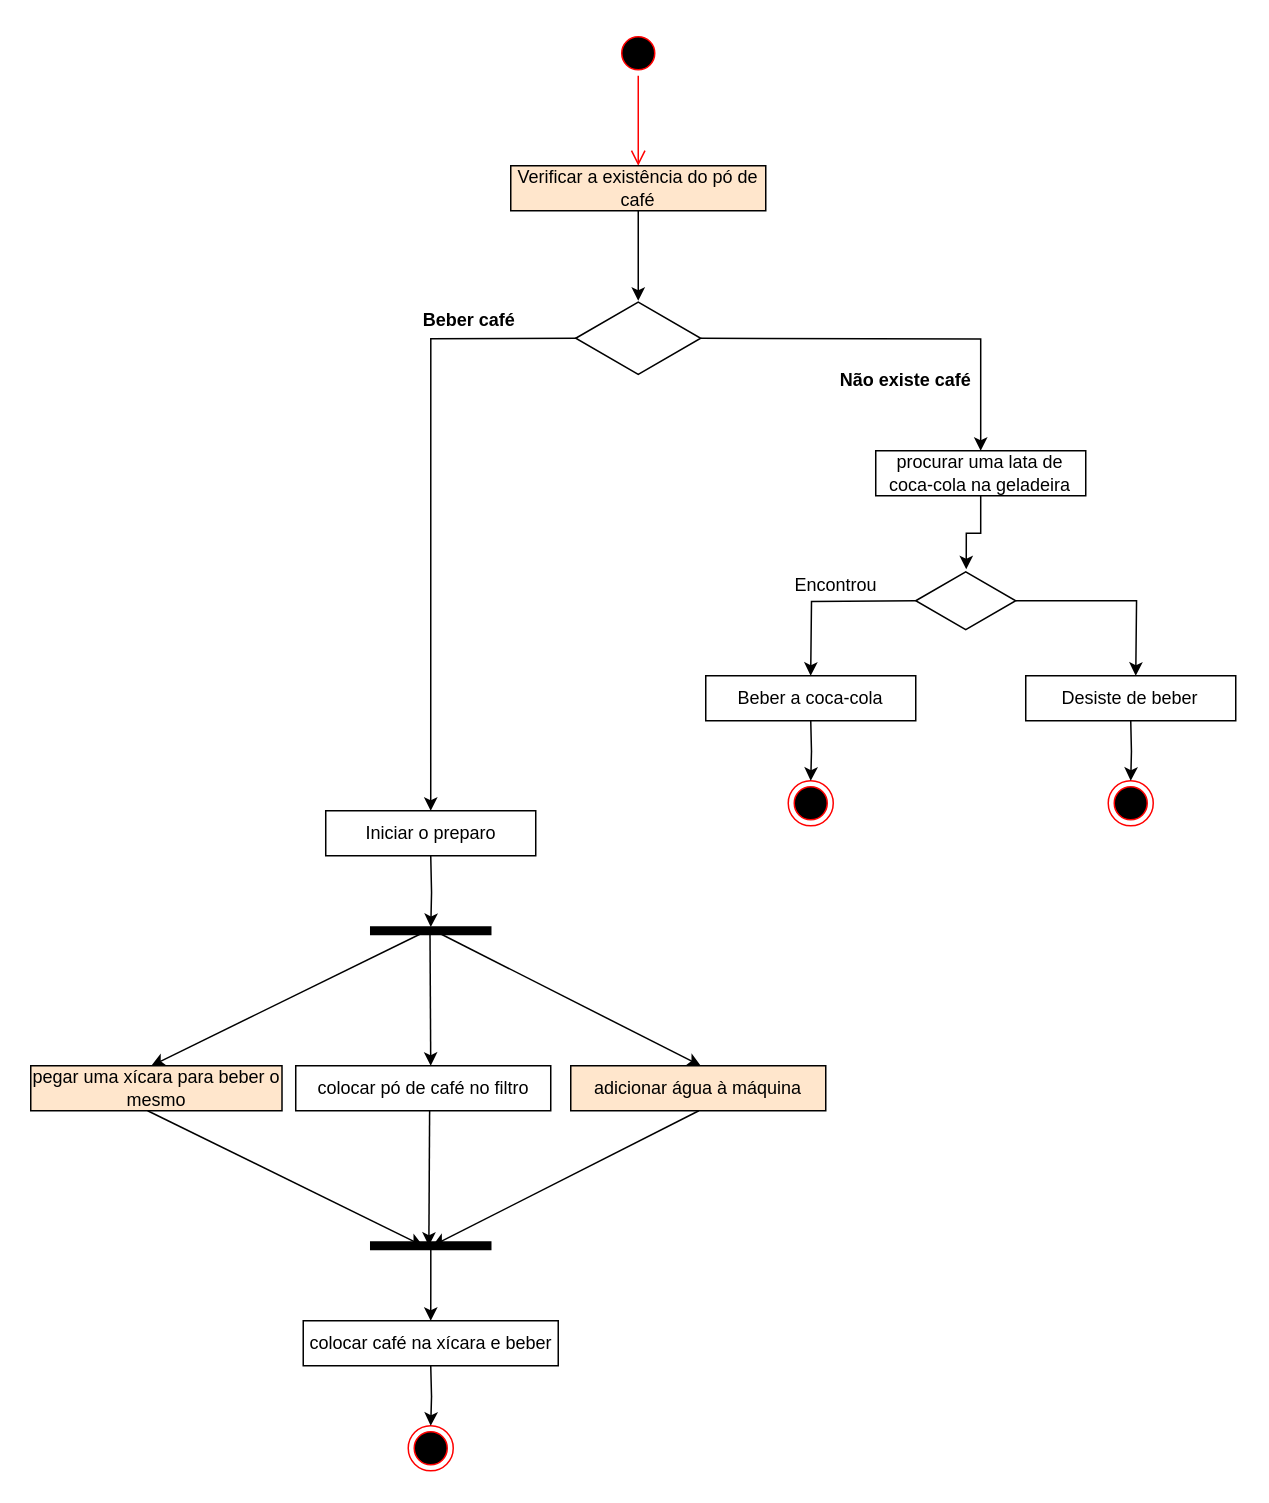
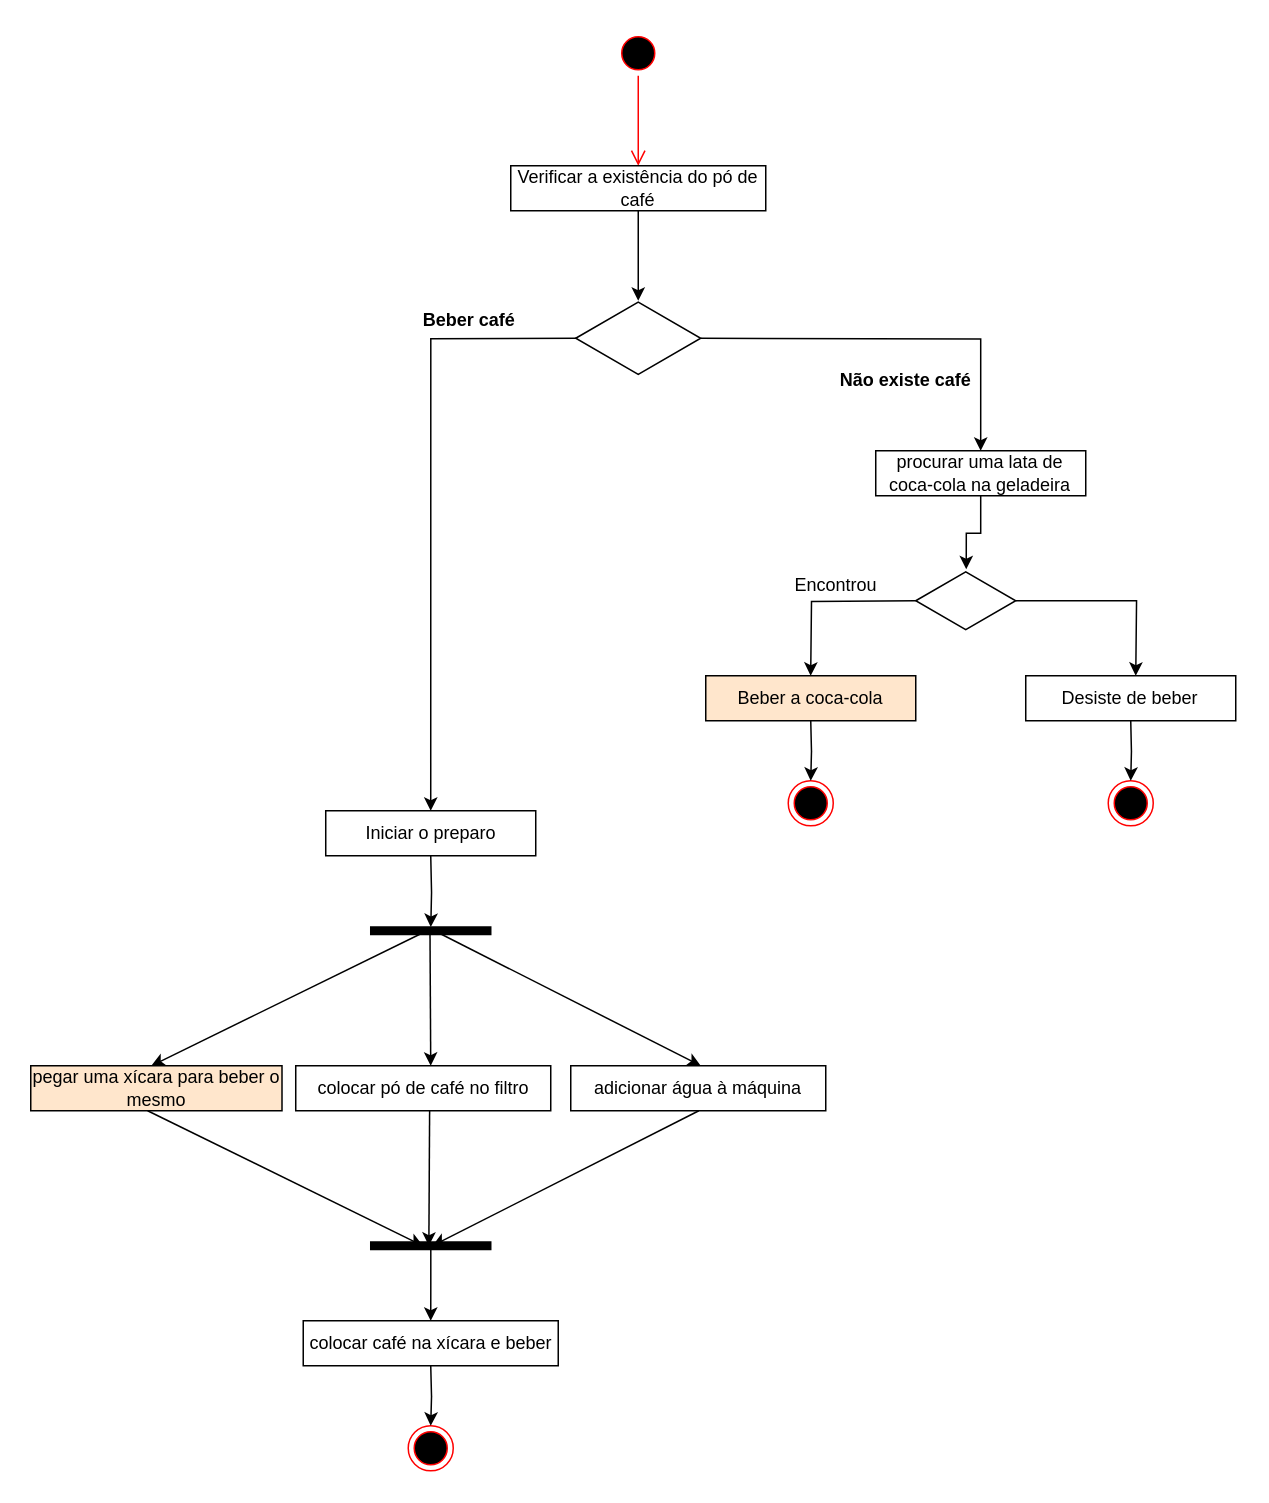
- <mxCell id="7" value="Verificar a existência do pó de café" style="html=1;whiteSpace=wrap;fillColor=#ffe6cc;" vertex="1" parent="1"><mxGeometry x="340" y="110" width="170" height="30" as="geometry" /></mxCell>
+ <mxCell id="7" value="Verificar a existência do pó de café" style="html=1;whiteSpace=wrap;" vertex="1" parent="1"><mxGeometry x="340" y="110" width="170" height="30" as="geometry" /></mxCell>
- <mxCell id="34" value="Beber a coca-cola" style="html=1;whiteSpace=wrap;" vertex="1" parent="1"><mxGeometry x="470" y="450" width="140" height="30" as="geometry" /></mxCell>
+ <mxCell id="34" value="Beber a coca-cola" style="html=1;whiteSpace=wrap;fillColor=#ffe6cc;" vertex="1" parent="1"><mxGeometry x="470" y="450" width="140" height="30" as="geometry" /></mxCell>
- <mxCell id="17" value="adicionar água à máquina" style="html=1;whiteSpace=wrap;fillColor=#ffe6cc;" vertex="1" parent="1"><mxGeometry x="380" y="710" width="170" height="30" as="geometry" /></mxCell>
+ <mxCell id="17" value="adicionar água à máquina" style="html=1;whiteSpace=wrap;" vertex="1" parent="1"><mxGeometry x="380" y="710" width="170" height="30" as="geometry" /></mxCell>
